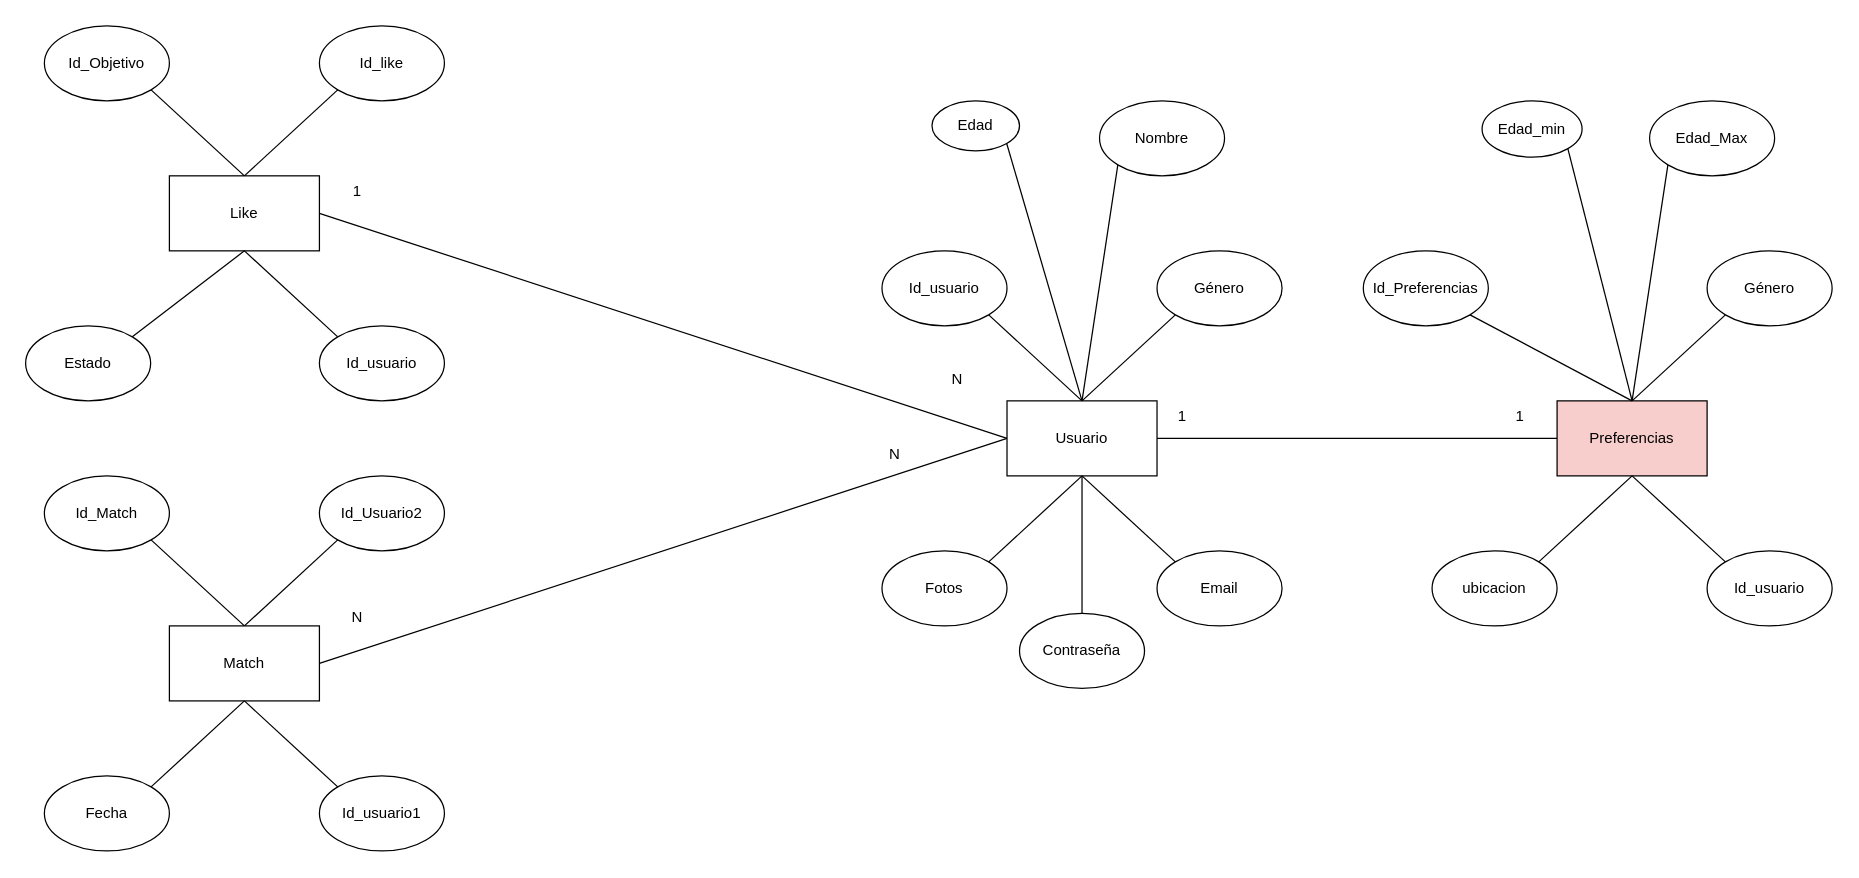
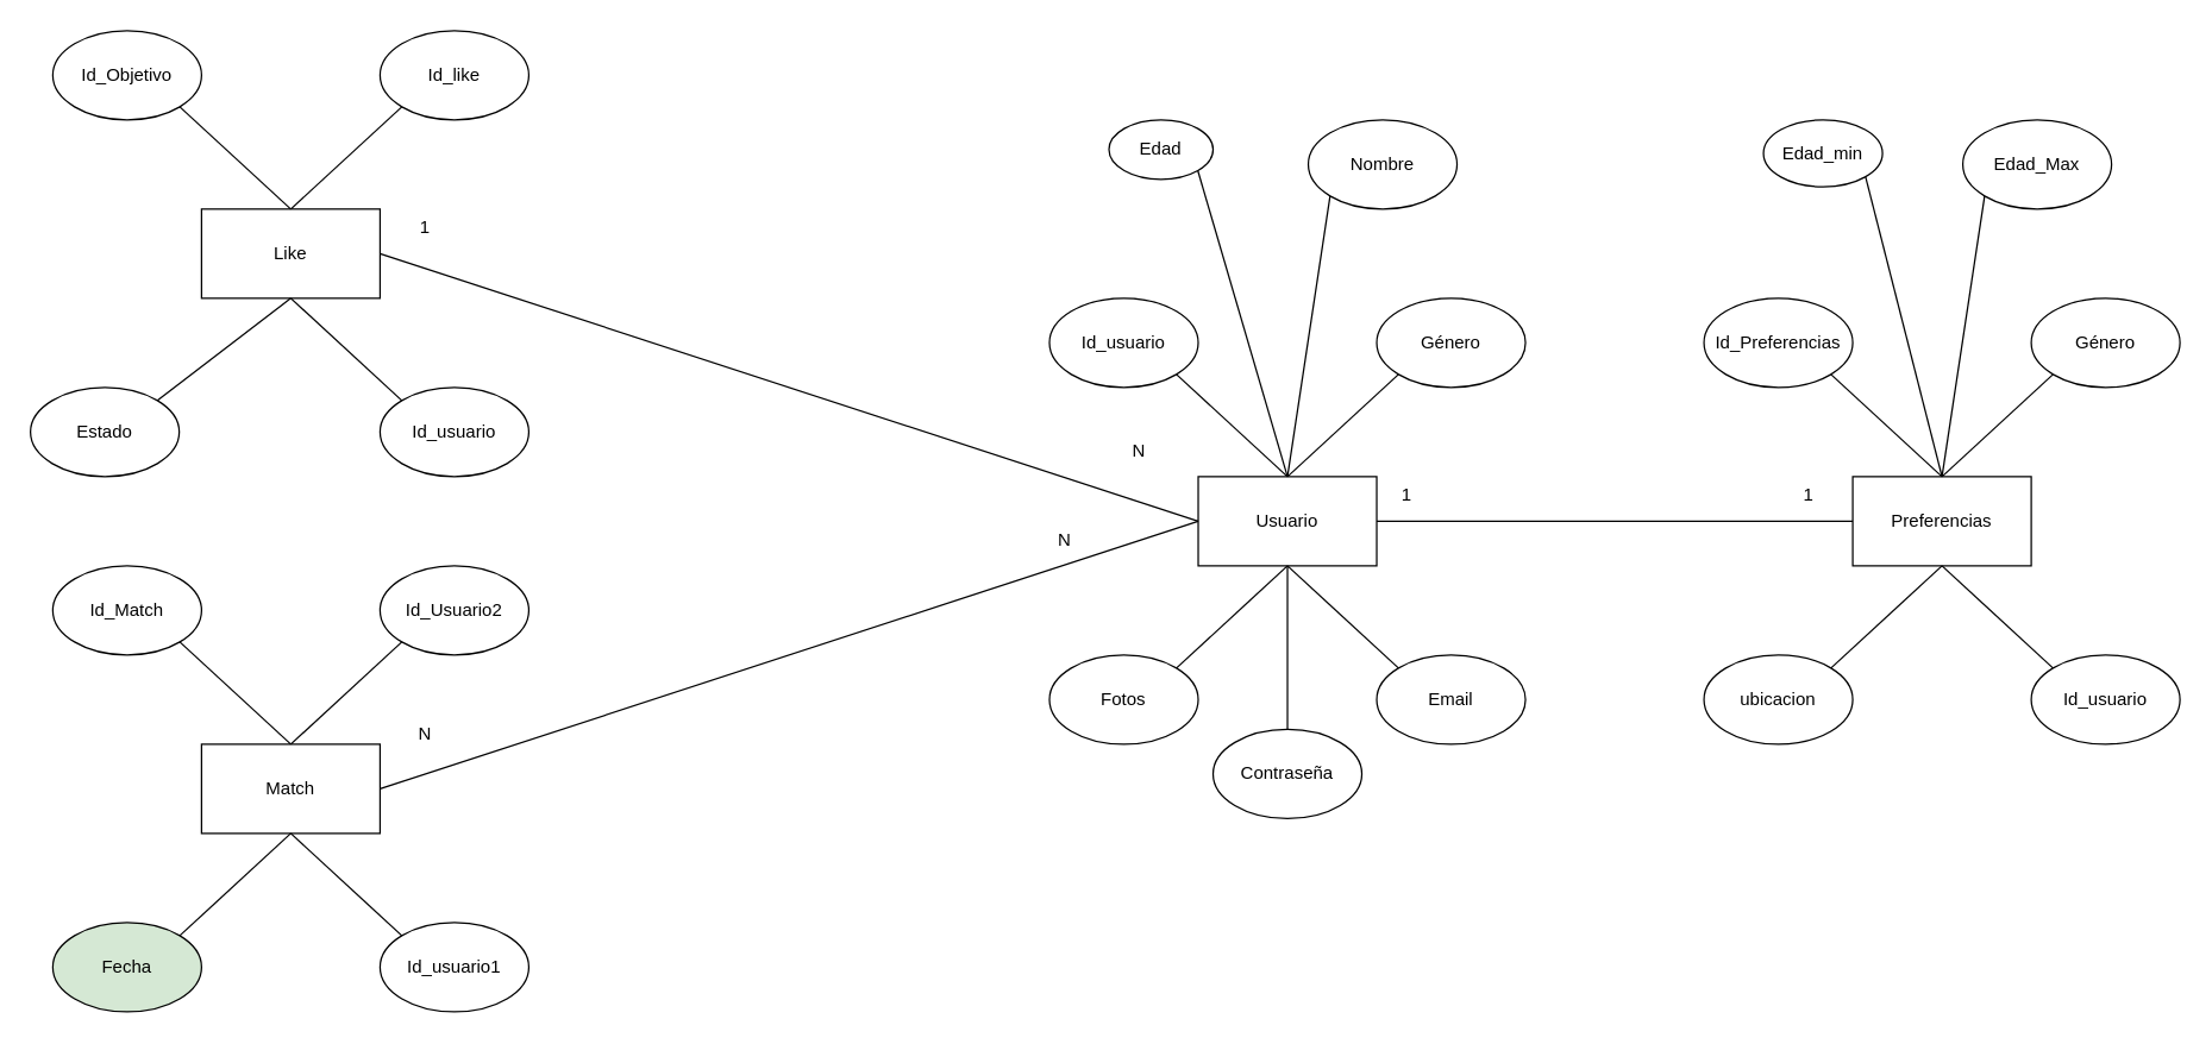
- <mxCell id="20" value="Id_Preferencias" style="ellipse;whiteSpace=wrap;html=1;" vertex="1" parent="1"><mxGeometry x="1090" y="200" width="100" height="60" as="geometry" /></mxCell>
+ <mxCell id="20" value="Id_Preferencias" style="ellipse;whiteSpace=wrap;html=1;" vertex="1" parent="1"><mxGeometry x="1145" y="200" width="100" height="60" as="geometry" /></mxCell>
- <mxCell id="18" value="Preferencias" style="rounded=0;whiteSpace=wrap;html=1;fillColor=#f8cecc;" vertex="1" parent="1"><mxGeometry x="1245" y="320" width="120" height="60" as="geometry" /></mxCell>
+ <mxCell id="18" value="Preferencias" style="rounded=0;whiteSpace=wrap;html=1;" vertex="1" parent="1"><mxGeometry x="1245" y="320" width="120" height="60" as="geometry" /></mxCell>
- <mxCell id="50" value="Fecha" style="ellipse;whiteSpace=wrap;html=1;" vertex="1" parent="1"><mxGeometry x="35" y="620" width="100" height="60" as="geometry" /></mxCell>
+ <mxCell id="50" value="Fecha" style="ellipse;whiteSpace=wrap;html=1;fillColor=#d5e8d4;" vertex="1" parent="1"><mxGeometry x="35" y="620" width="100" height="60" as="geometry" /></mxCell>
